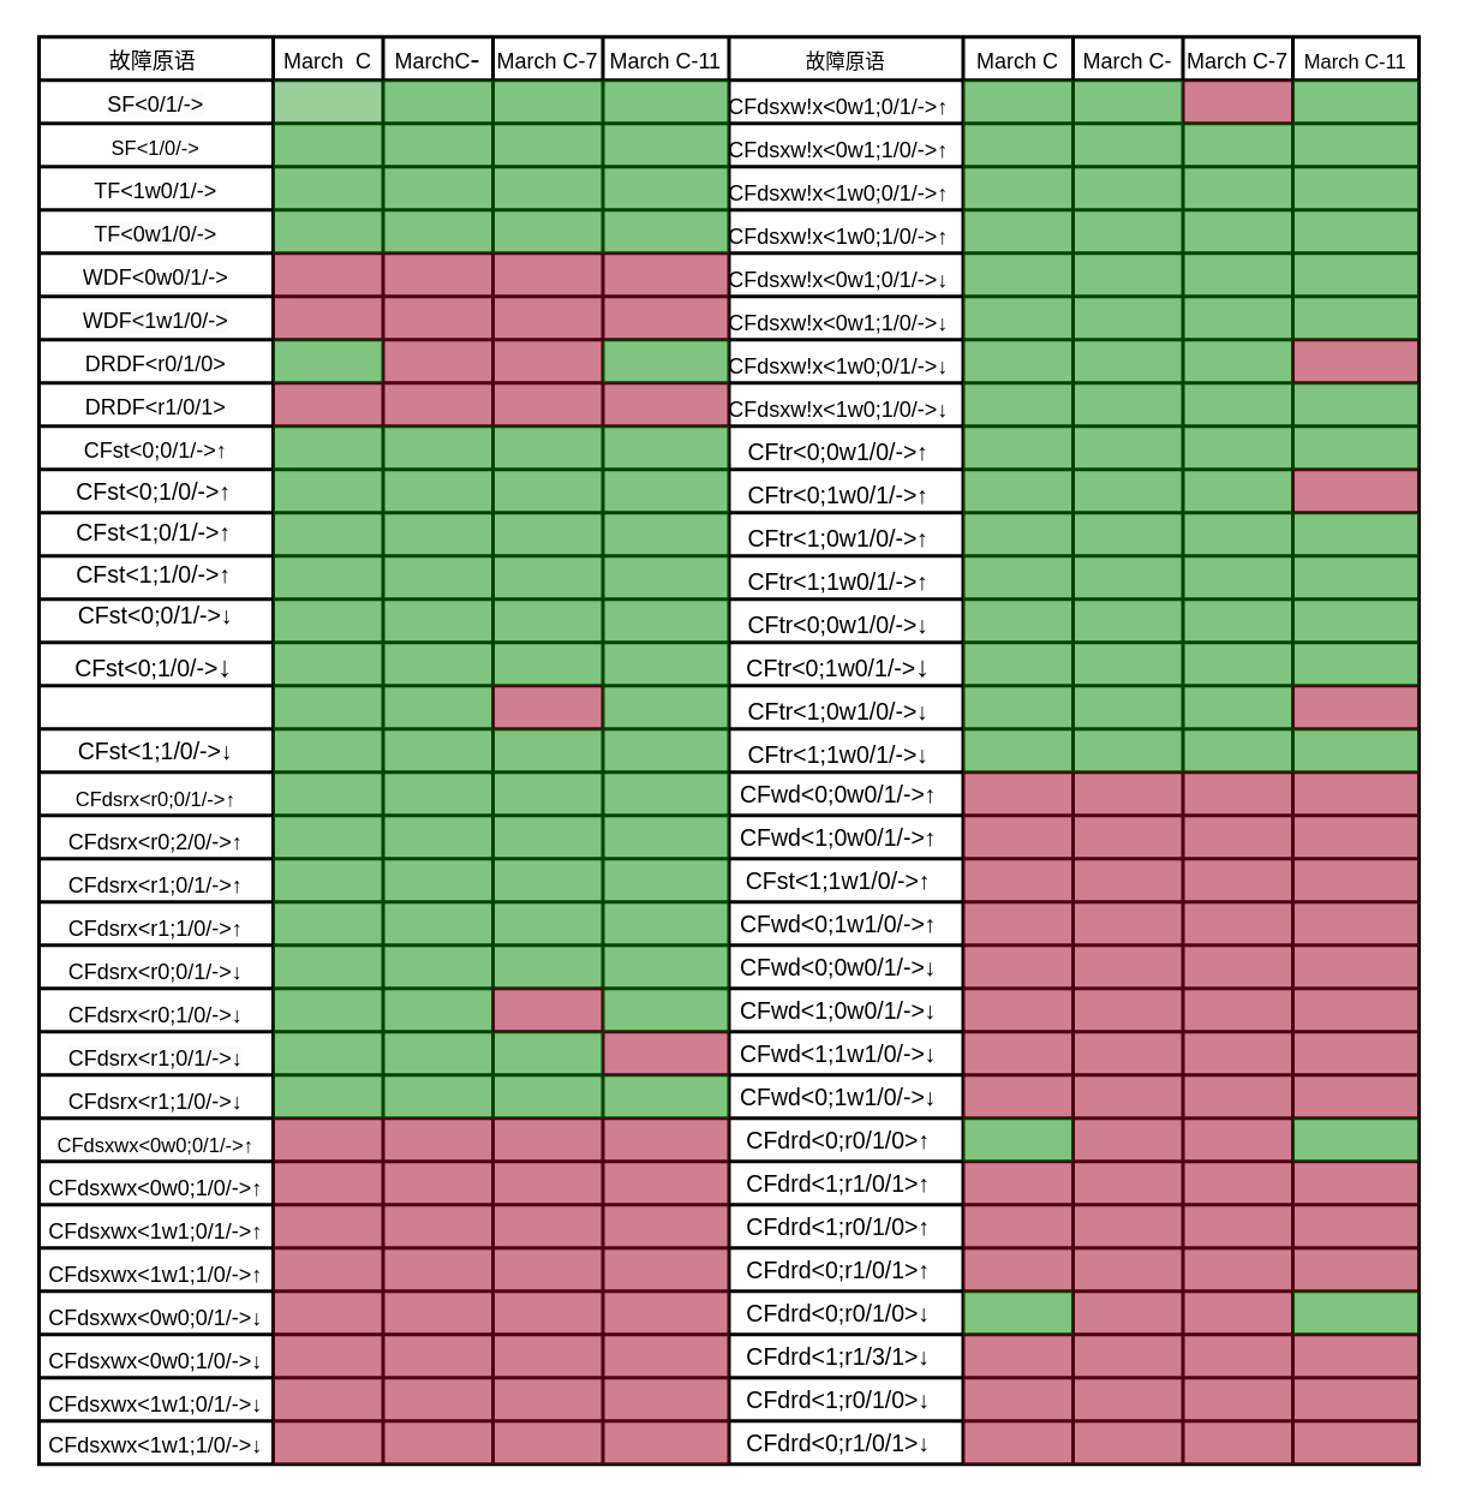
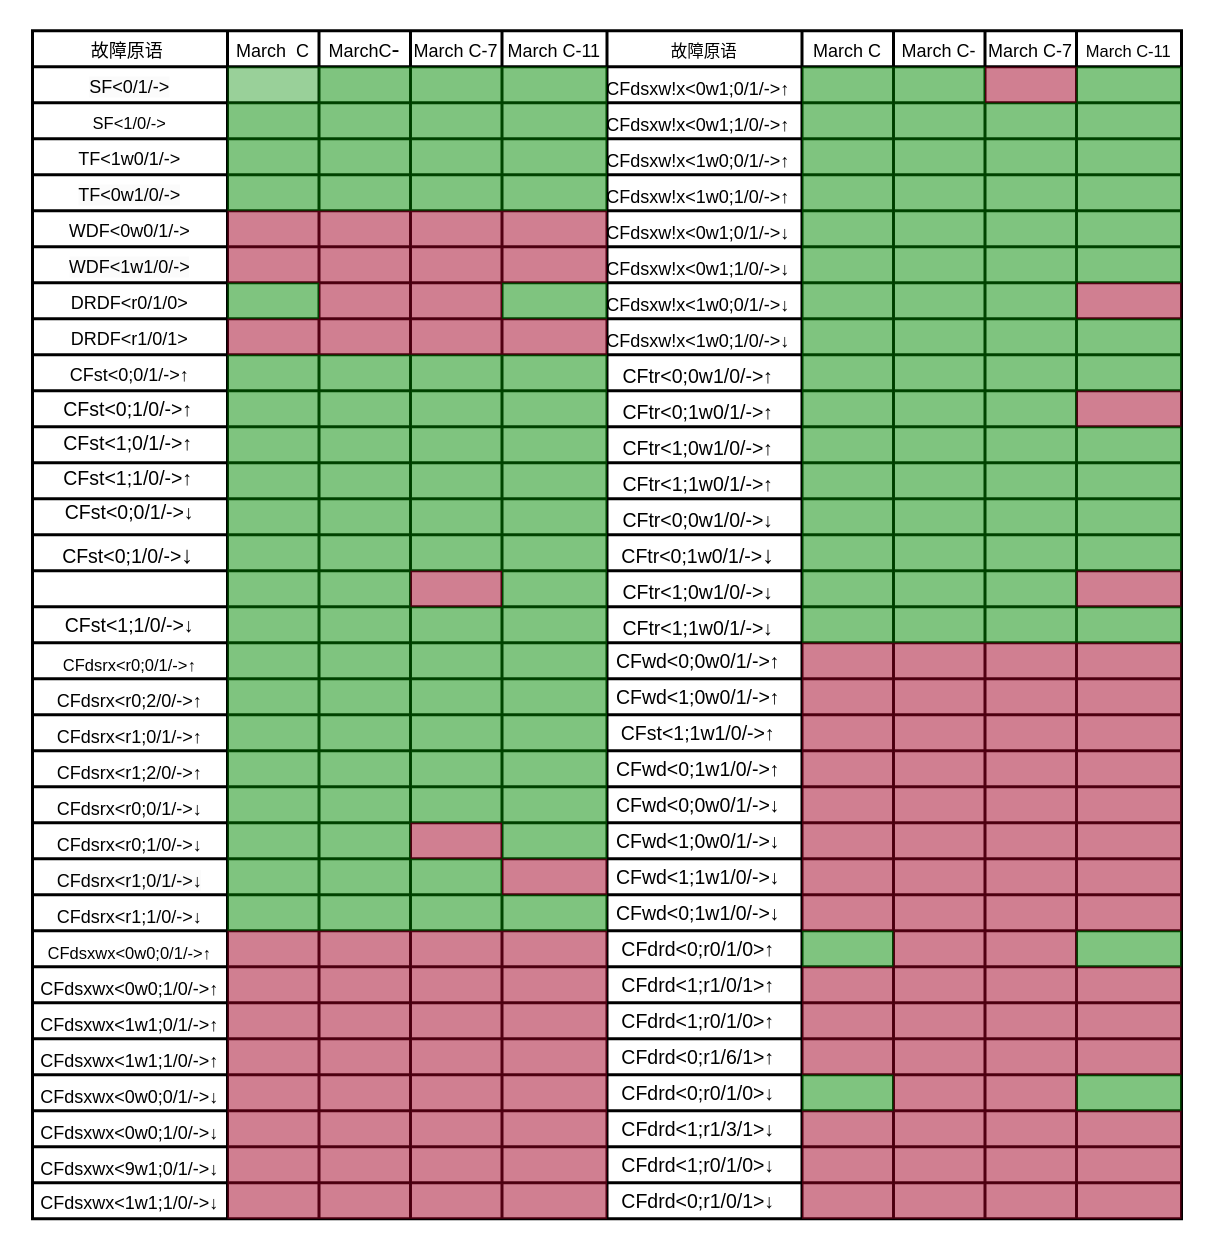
- <mxCell id="375" value="&lt;font style=&quot;font-size: 12px;&quot;&gt;CFdsrx&amp;lt;r1;1/0/-&amp;gt;↑&lt;/font&gt;" style="shape=partialRectangle;html=1;whiteSpace=wrap;connectable=0;strokeColor=inherit;overflow=hidden;fillColor=none;top=0;left=0;bottom=0;right=0;pointerEvents=1;fontSize=16;" parent="1" vertex="1"><mxGeometry x="21" y="501" width="130" height="24" as="geometry"><mxRectangle width="130" height="24" as="alternateBounds" /></mxGeometry></mxCell>
+ <mxCell id="375" value="&lt;font style=&quot;font-size: 12px;&quot;&gt;CFdsrx&amp;lt;r1;2/0/-&amp;gt;↑&lt;/font&gt;" style="shape=partialRectangle;html=1;whiteSpace=wrap;connectable=0;strokeColor=inherit;overflow=hidden;fillColor=none;top=0;left=0;bottom=0;right=0;pointerEvents=1;fontSize=16;" parent="1" vertex="1"><mxGeometry x="21" y="501" width="130" height="24" as="geometry"><mxRectangle width="130" height="24" as="alternateBounds" /></mxGeometry></mxCell>
- <mxCell id="398" value="&lt;font style=&quot;font-size: 13px;&quot;&gt;CFdrd&amp;lt;0;r1/0/1&amp;gt;↑&lt;/font&gt;" style="shape=partialRectangle;html=1;whiteSpace=wrap;connectable=0;strokeColor=inherit;overflow=hidden;fillColor=none;top=0;left=0;bottom=0;right=0;pointerEvents=1;fontSize=16;" parent="1" vertex="1"><mxGeometry x="400" y="690.5" width="130" height="24" as="geometry"><mxRectangle width="130" height="24" as="alternateBounds" /></mxGeometry></mxCell>
+ <mxCell id="398" value="&lt;font style=&quot;font-size: 13px;&quot;&gt;CFdrd&amp;lt;0;r1/6/1&amp;gt;↑&lt;/font&gt;" style="shape=partialRectangle;html=1;whiteSpace=wrap;connectable=0;strokeColor=inherit;overflow=hidden;fillColor=none;top=0;left=0;bottom=0;right=0;pointerEvents=1;fontSize=16;" parent="1" vertex="1"><mxGeometry x="400" y="690.5" width="130" height="24" as="geometry"><mxRectangle width="130" height="24" as="alternateBounds" /></mxGeometry></mxCell>
- <mxCell id="386" value="&lt;font style=&quot;font-size: 12px;&quot;&gt;CFdsxwx&amp;lt;1w1;0/1/-&amp;gt;↓&lt;/font&gt;" style="shape=partialRectangle;html=1;whiteSpace=wrap;connectable=0;strokeColor=inherit;overflow=hidden;fillColor=none;top=0;left=0;bottom=0;right=0;pointerEvents=1;fontSize=16;" parent="1" vertex="1"><mxGeometry x="21" y="765" width="130" height="24" as="geometry"><mxRectangle width="130" height="24" as="alternateBounds" /></mxGeometry></mxCell>
+ <mxCell id="386" value="&lt;font style=&quot;font-size: 12px;&quot;&gt;CFdsxwx&amp;lt;9w1;0/1/-&amp;gt;↓&lt;/font&gt;" style="shape=partialRectangle;html=1;whiteSpace=wrap;connectable=0;strokeColor=inherit;overflow=hidden;fillColor=none;top=0;left=0;bottom=0;right=0;pointerEvents=1;fontSize=16;" parent="1" vertex="1"><mxGeometry x="21" y="765" width="130" height="24" as="geometry"><mxRectangle width="130" height="24" as="alternateBounds" /></mxGeometry></mxCell>
